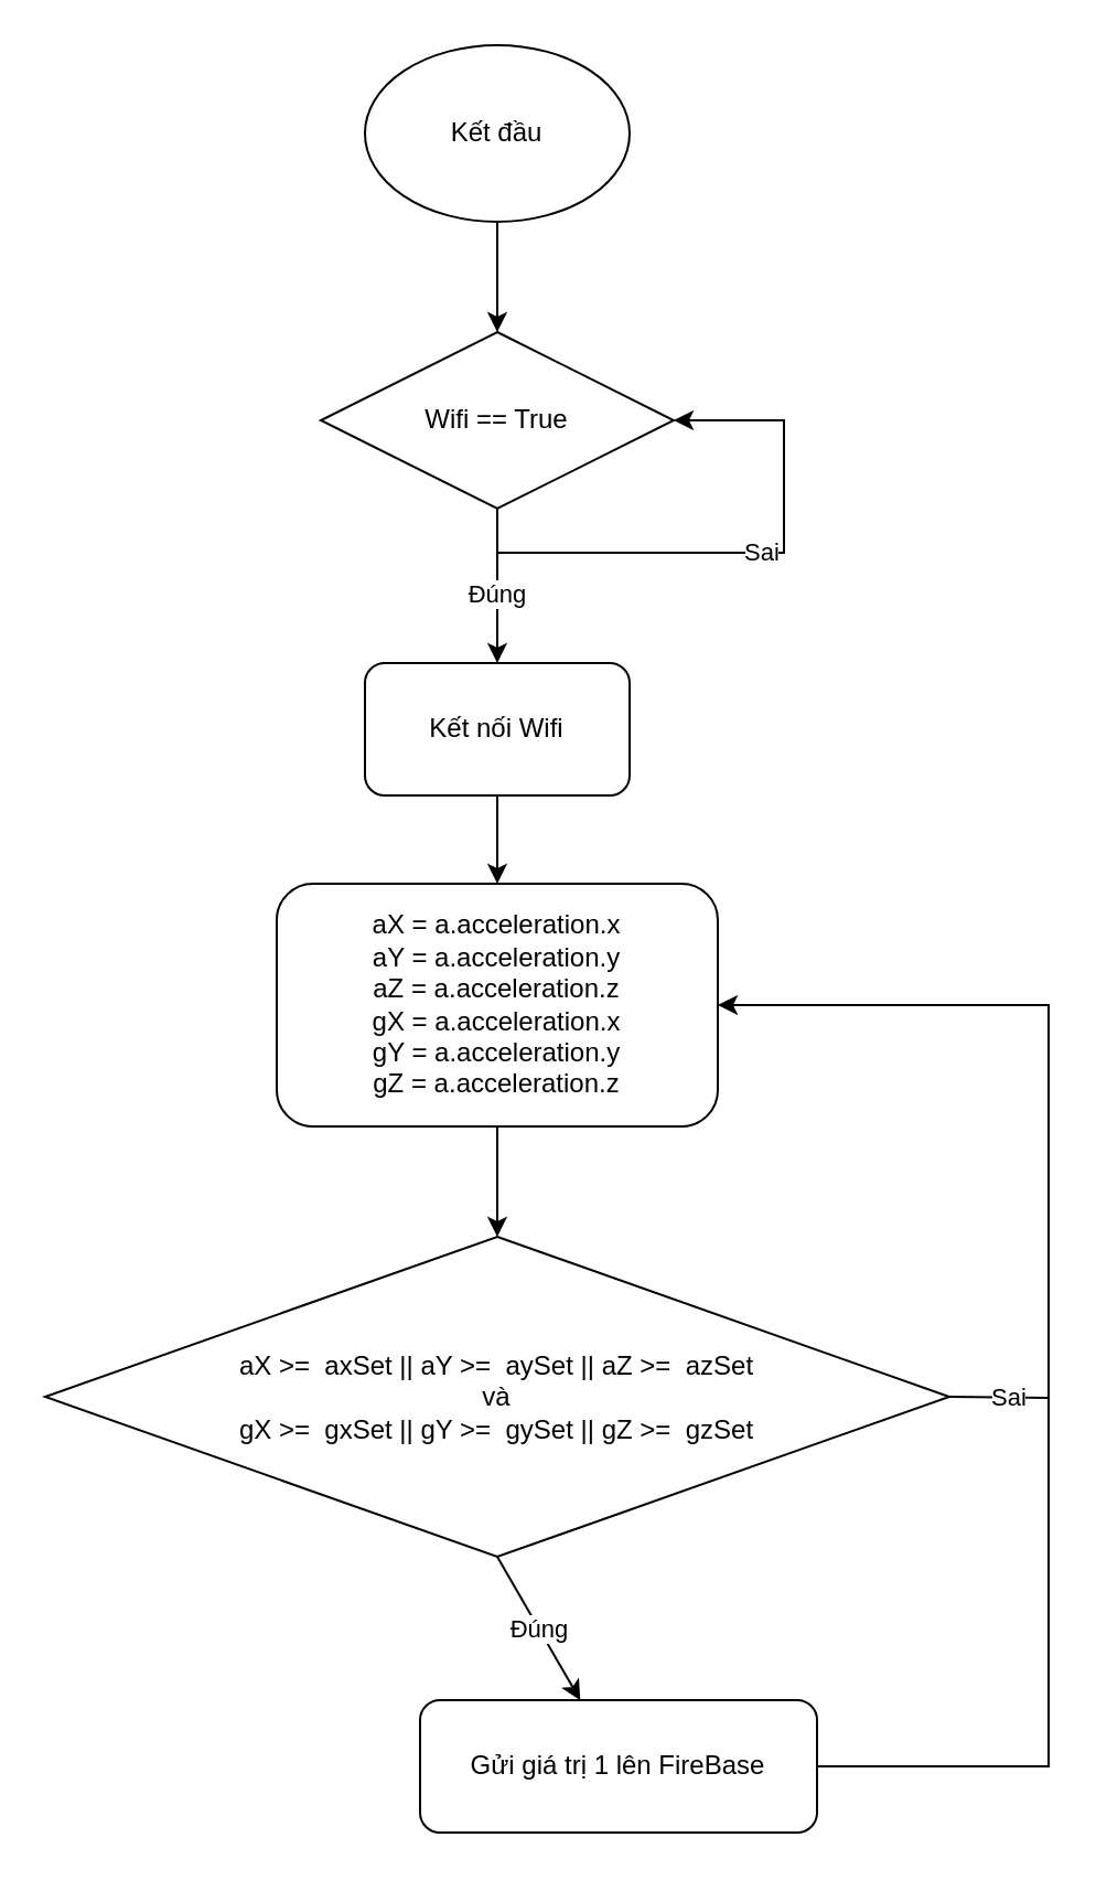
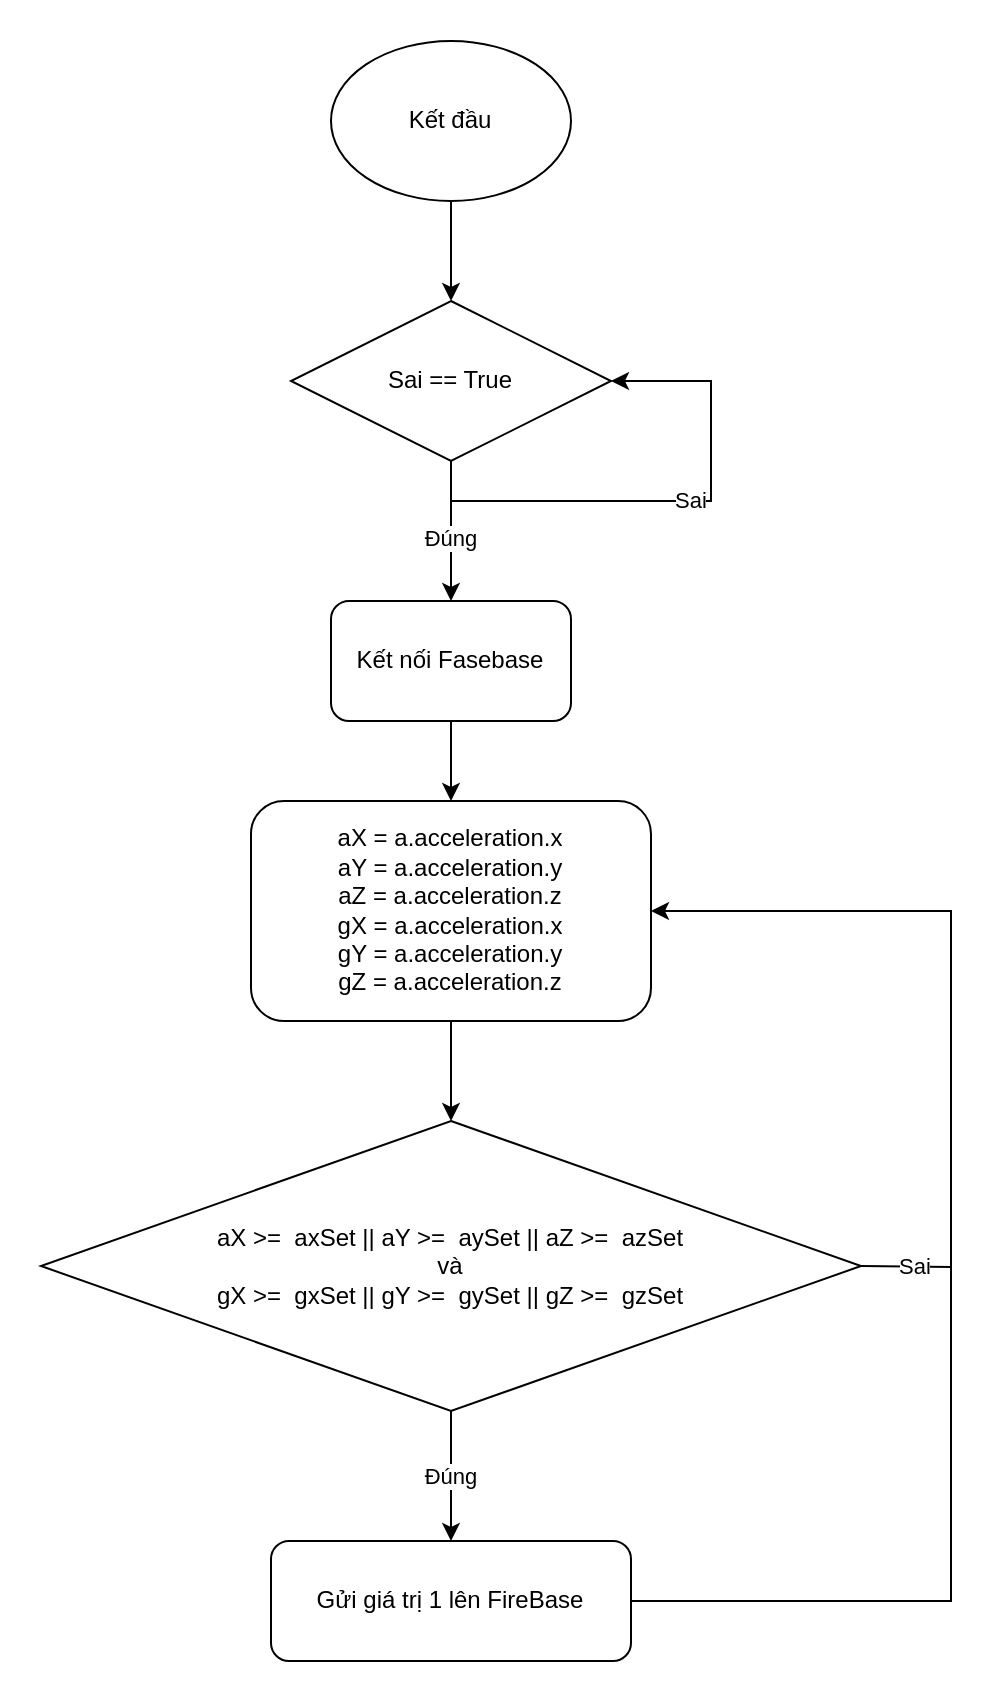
- <mxCell id="3" value="Wifi == True" style="rhombus;whiteSpace=wrap;html=1;" vertex="1" parent="1"><mxGeometry x="145" y="150" width="160" height="80" as="geometry" /></mxCell>
+ <mxCell id="3" value="Sai == True" style="rhombus;whiteSpace=wrap;html=1;" vertex="1" parent="1"><mxGeometry x="145" y="150" width="160" height="80" as="geometry" /></mxCell>
- <mxCell id="12" value="Kết nối Wifi" style="rounded=1;whiteSpace=wrap;html=1;" vertex="1" parent="1"><mxGeometry x="165" y="300" width="120" height="60" as="geometry" /></mxCell>
+ <mxCell id="12" value="Kết nối Fasebase" style="rounded=1;whiteSpace=wrap;html=1;" vertex="1" parent="1"><mxGeometry x="165" y="300" width="120" height="60" as="geometry" /></mxCell>
- <mxCell id="11" value="Gửi giá trị 1 lên FireBase" style="rounded=1;whiteSpace=wrap;html=1;" vertex="1" parent="1"><mxGeometry x="190" y="770" width="180" height="60" as="geometry" /></mxCell>
+ <mxCell id="11" value="Gửi giá trị 1 lên FireBase" style="rounded=1;whiteSpace=wrap;html=1;" vertex="1" parent="1"><mxGeometry x="135" y="770" width="180" height="60" as="geometry" /></mxCell>
